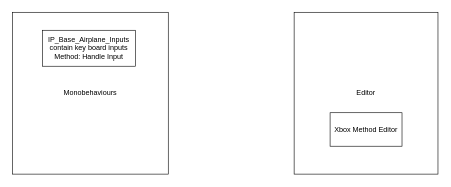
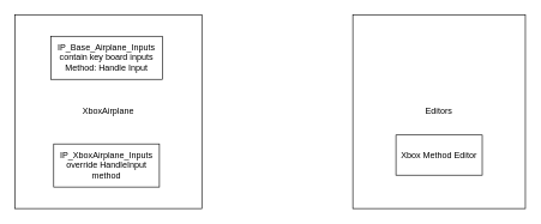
- <mxCell id="3" value="Monobehaviours" style="rounded=0;whiteSpace=wrap;html=1;" vertex="1" parent="2"><mxGeometry width="260" height="270" as="geometry" /></mxCell>
+ <mxCell id="3" value="XboxAirplane" style="rounded=0;whiteSpace=wrap;html=1;" vertex="1" parent="2"><mxGeometry width="260" height="270" as="geometry" /></mxCell>
- <mxCell id="7" value="Editor" style="rounded=0;whiteSpace=wrap;html=1;" vertex="1" parent="6"><mxGeometry width="240" height="270" as="geometry" /></mxCell>
+ <mxCell id="7" value="Editors" style="rounded=0;whiteSpace=wrap;html=1;" vertex="1" parent="6"><mxGeometry width="240" height="270" as="geometry" /></mxCell>
+ <mxCell id="5" value="IP_XboxAirplane_Inputs&lt;br&gt;override HandleInput&lt;br&gt;method" style="rounded=0;whiteSpace=wrap;html=1;" vertex="1" parent="2"><mxGeometry x="54" y="180" width="147" height="60" as="geometry" /></mxCell>
